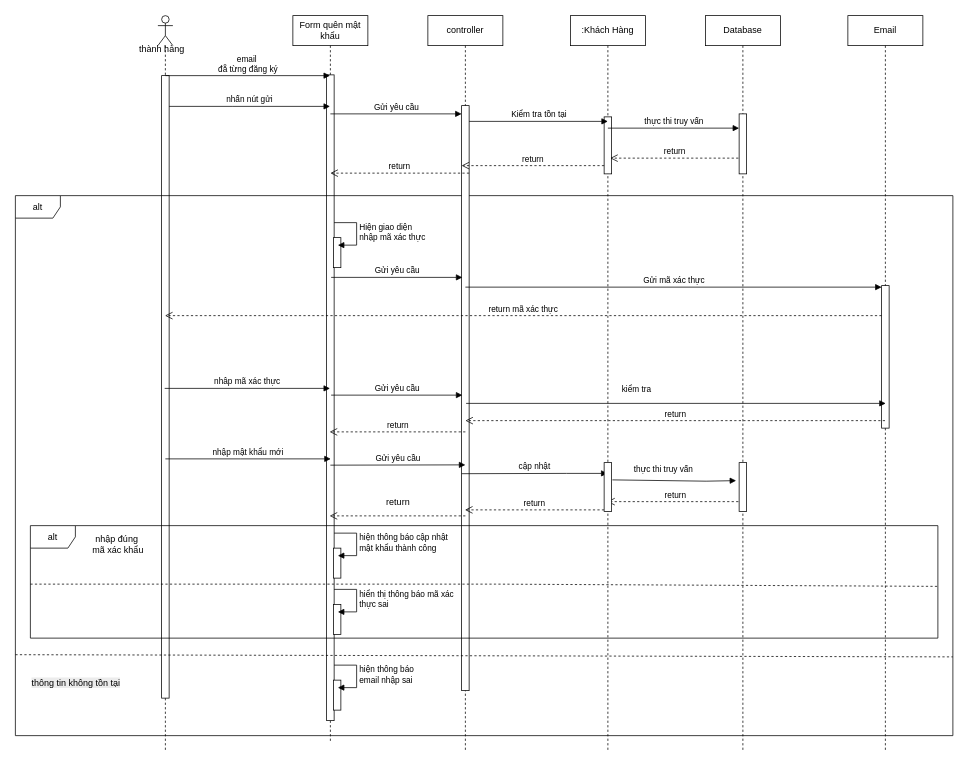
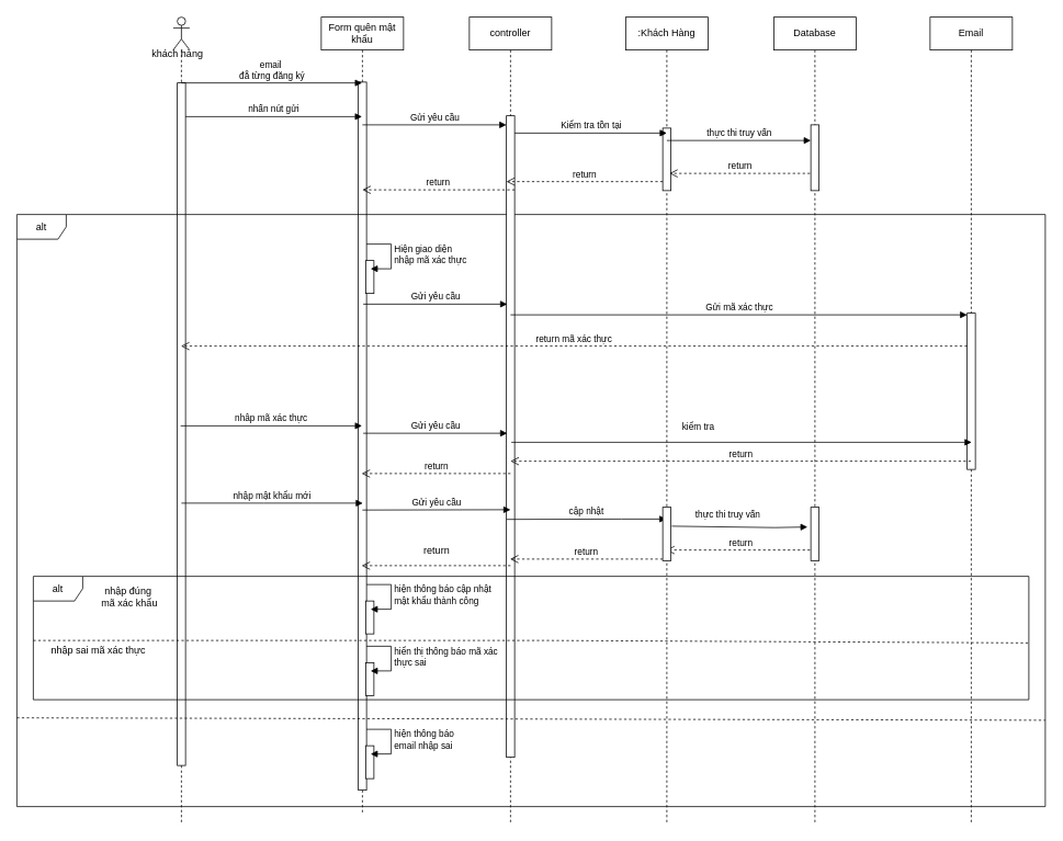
- <mxCell id="41" value="thành hàng" style="text;html=1;align=center;verticalAlign=middle;resizable=0;points=[];autosize=1;strokeColor=none;fillColor=none;" parent="1" vertex="1"><mxGeometry x="170" y="50" width="90" height="30" as="geometry" /></mxCell>
+ <mxCell id="41" value="khách hàng" style="text;html=1;align=center;verticalAlign=middle;resizable=0;points=[];autosize=1;strokeColor=none;fillColor=none;" parent="1" vertex="1"><mxGeometry x="170" y="50" width="90" height="30" as="geometry" /></mxCell>
+ <mxCell id="39" value="&lt;div style=&quot;text-align: center;&quot;&gt;&lt;span style=&quot;background-color: transparent; color: light-dark(rgb(0, 0, 0), rgb(255, 255, 255)); text-wrap-mode: nowrap;&quot;&gt;nhập sai mã xác thực&lt;/span&gt;&lt;/div&gt;" style="text;whiteSpace=wrap;html=1;" parent="1" vertex="1"><mxGeometry x="60" y="776" width="120" height="50" as="geometry" /></mxCell>
- <mxCell id="40" value="&lt;span style=&quot;color: rgb(0, 0, 0); font-family: Helvetica; font-size: 12px; font-style: normal; font-variant-ligatures: normal; font-variant-caps: normal; font-weight: 400; letter-spacing: normal; orphans: 2; text-align: center; text-indent: 0px; text-transform: none; widows: 2; word-spacing: 0px; -webkit-text-stroke-width: 0px; white-space: nowrap; background-color: rgb(236, 236, 236); text-decoration-thickness: initial; text-decoration-style: initial; text-decoration-color: initial; float: none; display: inline !important;&quot;&gt;thông tin không tồn tại&lt;/span&gt;" style="text;whiteSpace=wrap;html=1;" parent="1" vertex="1"><mxGeometry x="40" y="896" width="140" height="40" as="geometry" /></mxCell>
